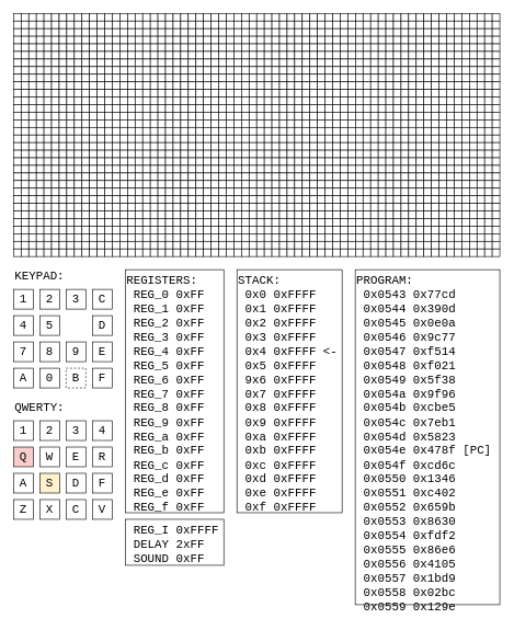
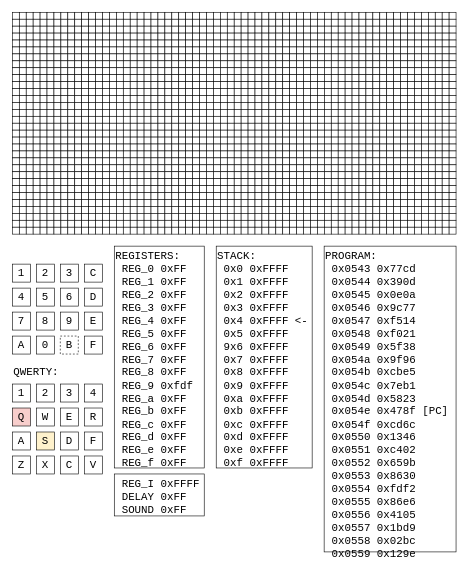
- <mxCell id="40" value="KEYPAD:" style="text;html=1;strokeColor=none;fillColor=none;align=left;verticalAlign=middle;whiteSpace=wrap;rounded=0;fontFamily=Courier New;fontSize=18;" parent="6" vertex="1"><mxGeometry width="90" height="20" as="geometry" /></mxCell>
+ <mxCell id="14" value="6" style="rounded=0;whiteSpace=wrap;html=1;fontFamily=Courier New;fontSize=18;" parent="7" vertex="1"><mxGeometry x="80" y="40" width="30" height="30" as="geometry" /></mxCell>
- <mxCell id="2" value="REGISTERS:&lt;br style=&quot;font-size: 18px&quot;&gt;&lt;div&gt;&amp;nbsp;REG_0 0xFF&lt;/div&gt;&lt;div&gt;&amp;nbsp;REG_1 0xFF&lt;/div&gt;&lt;div&gt;&amp;nbsp;REG_2 0xFF&lt;/div&gt;&lt;div&gt;&amp;nbsp;REG_3 0xFF&lt;/div&gt;&lt;div&gt;&amp;nbsp;REG_4 0xFF&lt;/div&gt;&lt;div&gt;&amp;nbsp;REG_5 0xFF&lt;/div&gt;&lt;div&gt;&amp;nbsp;REG_6 0xFF&lt;/div&gt;&lt;div&gt;&amp;nbsp;REG_7 0xFF&lt;/div&gt;&lt;div&gt;&amp;nbsp;REG_8 0xFF&lt;/div&gt;&lt;div&gt;&amp;nbsp;REG_9 0xFF&lt;/div&gt;&lt;div&gt;&amp;nbsp;REG_a 0xFF&lt;/div&gt;&lt;div&gt;&amp;nbsp;REG_b 0xFF&lt;/div&gt;&lt;div&gt;&amp;nbsp;REG_c 0xFF&lt;/div&gt;&lt;div&gt;&amp;nbsp;REG_d 0xFF&lt;/div&gt;&lt;div&gt;&amp;nbsp;REG_e 0xFF&lt;/div&gt;&lt;div&gt;&amp;nbsp;REG_f 0xFF&lt;/div&gt;&lt;div&gt;&lt;br&gt;&lt;/div&gt;" style="rounded=0;whiteSpace=wrap;html=1;align=left;verticalAlign=top;fontFamily=Courier New;fontSize=18;" parent="1" vertex="1"><mxGeometry x="190" y="410" width="150" height="370" as="geometry" /></mxCell>
+ <mxCell id="2" value="REGISTERS:&lt;br style=&quot;font-size: 18px&quot;&gt;&lt;div&gt;&amp;nbsp;REG_0 0xFF&lt;/div&gt;&lt;div&gt;&amp;nbsp;REG_1 0xFF&lt;/div&gt;&lt;div&gt;&amp;nbsp;REG_2 0xFF&lt;/div&gt;&lt;div&gt;&amp;nbsp;REG_3 0xFF&lt;/div&gt;&lt;div&gt;&amp;nbsp;REG_4 0xFF&lt;/div&gt;&lt;div&gt;&amp;nbsp;REG_5 0xFF&lt;/div&gt;&lt;div&gt;&amp;nbsp;REG_6 0xFF&lt;/div&gt;&lt;div&gt;&amp;nbsp;REG_7 0xFF&lt;/div&gt;&lt;div&gt;&amp;nbsp;REG_8 0xFF&lt;/div&gt;&lt;div&gt;&amp;nbsp;REG_9 0xfdf&lt;/div&gt;&lt;div&gt;&amp;nbsp;REG_a 0xFF&lt;/div&gt;&lt;div&gt;&amp;nbsp;REG_b 0xFF&lt;/div&gt;&lt;div&gt;&amp;nbsp;REG_c 0xFF&lt;/div&gt;&lt;div&gt;&amp;nbsp;REG_d 0xFF&lt;/div&gt;&lt;div&gt;&amp;nbsp;REG_e 0xFF&lt;/div&gt;&lt;div&gt;&amp;nbsp;REG_f 0xFF&lt;/div&gt;&lt;div&gt;&lt;br&gt;&lt;/div&gt;" style="rounded=0;whiteSpace=wrap;html=1;align=left;verticalAlign=top;fontFamily=Courier New;fontSize=18;" parent="1" vertex="1"><mxGeometry x="190" y="410" width="150" height="370" as="geometry" /></mxCell>
- <mxCell id="4" value="&amp;nbsp;REG_I 0xFFFF&lt;br&gt;&amp;nbsp;DELAY 2xFF&lt;br&gt;&amp;nbsp;SOUND 0xFF" style="rounded=0;whiteSpace=wrap;html=1;align=left;verticalAlign=top;fontFamily=Courier New;fontSize=18;" parent="1" vertex="1"><mxGeometry x="190" y="790" width="150" height="70" as="geometry" /></mxCell>
+ <mxCell id="4" value="&amp;nbsp;REG_I 0xFFFF&lt;br&gt;&amp;nbsp;DELAY 0xFF&lt;br&gt;&amp;nbsp;SOUND 0xFF" style="rounded=0;whiteSpace=wrap;html=1;align=left;verticalAlign=top;fontFamily=Courier New;fontSize=18;" parent="1" vertex="1"><mxGeometry x="190" y="790" width="150" height="70" as="geometry" /></mxCell>
